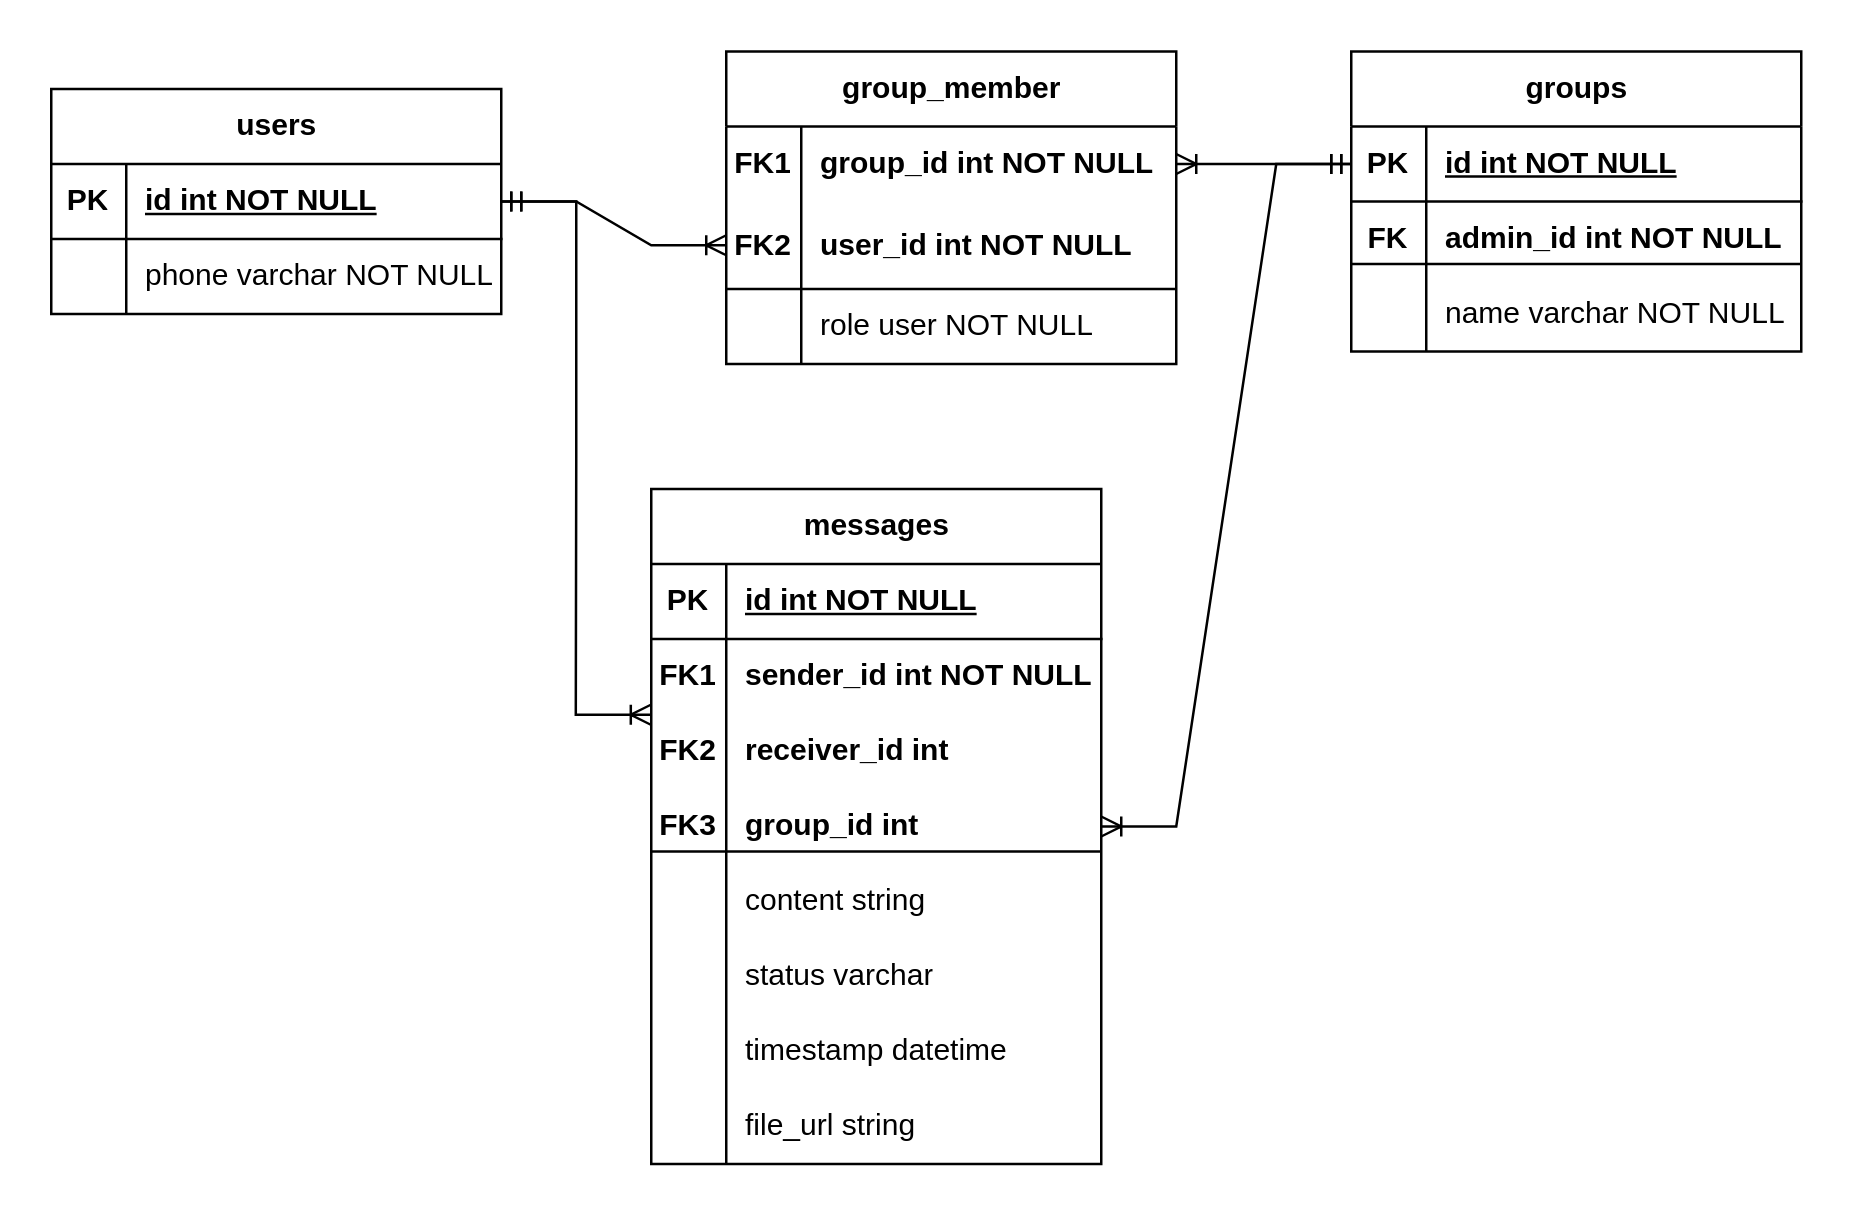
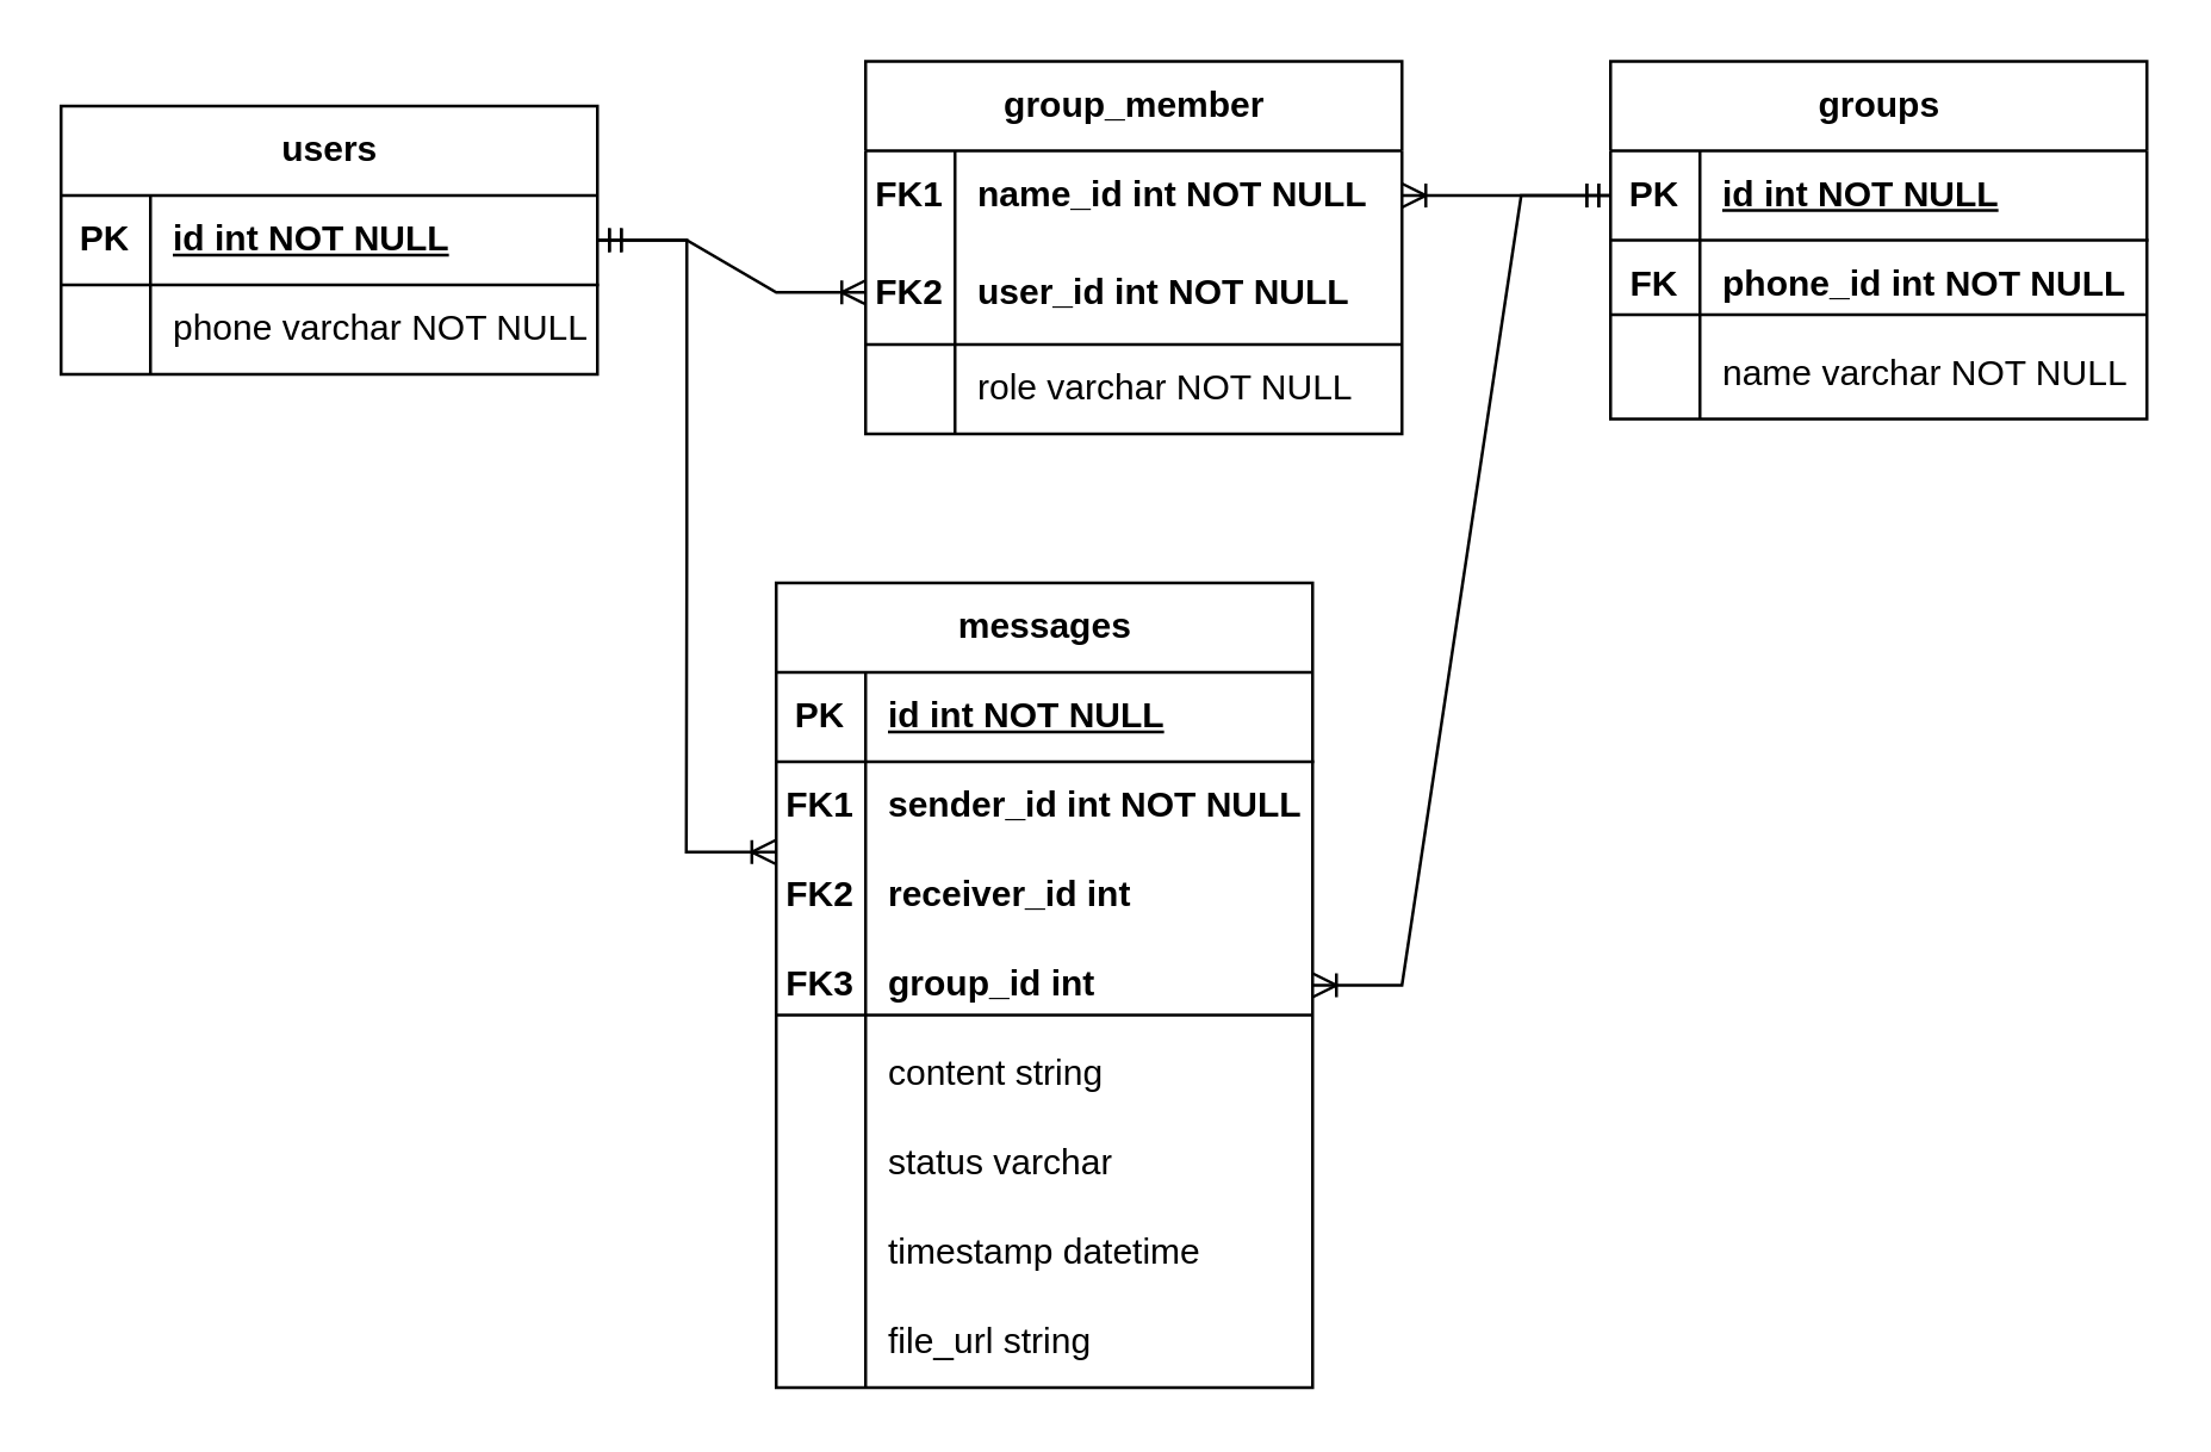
- <mxCell id="49" value="&lt;b&gt;group_id int NOT NULL&lt;/b&gt;" style="shape=partialRectangle;connectable=1;fillColor=none;top=0;left=0;bottom=0;right=0;align=left;spacingLeft=6;overflow=hidden;whiteSpace=wrap;html=1;movable=1;resizable=1;rotatable=1;deletable=1;editable=1;locked=0;" vertex="1" parent="47"><mxGeometry x="30" width="150" height="30" as="geometry"><mxRectangle width="150" height="30" as="alternateBounds" /></mxGeometry></mxCell>
+ <mxCell id="49" value="&lt;b&gt;name_id int NOT NULL&lt;/b&gt;" style="shape=partialRectangle;connectable=1;fillColor=none;top=0;left=0;bottom=0;right=0;align=left;spacingLeft=6;overflow=hidden;whiteSpace=wrap;html=1;movable=1;resizable=1;rotatable=1;deletable=1;editable=1;locked=0;" vertex="1" parent="47"><mxGeometry x="30" width="150" height="30" as="geometry"><mxRectangle width="150" height="30" as="alternateBounds" /></mxGeometry></mxCell>
- <mxCell id="41" value="admin_id int NOT NULL" style="shape=partialRectangle;connectable=1;fillColor=none;top=0;left=0;bottom=0;right=0;align=left;spacingLeft=6;overflow=hidden;whiteSpace=wrap;html=1;fontStyle=1;movable=1;resizable=1;rotatable=1;deletable=1;editable=1;locked=0;" vertex="1" parent="39"><mxGeometry x="30" width="150" height="30" as="geometry"><mxRectangle width="150" height="30" as="alternateBounds" /></mxGeometry></mxCell>
+ <mxCell id="41" value="phone_id int NOT NULL" style="shape=partialRectangle;connectable=1;fillColor=none;top=0;left=0;bottom=0;right=0;align=left;spacingLeft=6;overflow=hidden;whiteSpace=wrap;html=1;fontStyle=1;movable=1;resizable=1;rotatable=1;deletable=1;editable=1;locked=0;" vertex="1" parent="39"><mxGeometry x="30" width="150" height="30" as="geometry"><mxRectangle width="150" height="30" as="alternateBounds" /></mxGeometry></mxCell>
- <mxCell id="55" value="&lt;span style=&quot;font-weight: normal;&quot;&gt;role user NOT NULL&lt;/span&gt;" style="shape=partialRectangle;connectable=1;fillColor=none;top=0;left=0;bottom=0;right=0;align=left;spacingLeft=6;overflow=hidden;whiteSpace=wrap;html=1;fontStyle=1;movable=1;resizable=1;rotatable=1;deletable=1;editable=1;locked=0;" vertex="1" parent="53"><mxGeometry x="30" width="150" height="30" as="geometry"><mxRectangle width="150" height="30" as="alternateBounds" /></mxGeometry></mxCell>
+ <mxCell id="55" value="&lt;span style=&quot;font-weight: normal;&quot;&gt;role varchar NOT NULL&lt;/span&gt;" style="shape=partialRectangle;connectable=1;fillColor=none;top=0;left=0;bottom=0;right=0;align=left;spacingLeft=6;overflow=hidden;whiteSpace=wrap;html=1;fontStyle=1;movable=1;resizable=1;rotatable=1;deletable=1;editable=1;locked=0;" vertex="1" parent="53"><mxGeometry x="30" width="150" height="30" as="geometry"><mxRectangle width="150" height="30" as="alternateBounds" /></mxGeometry></mxCell>
